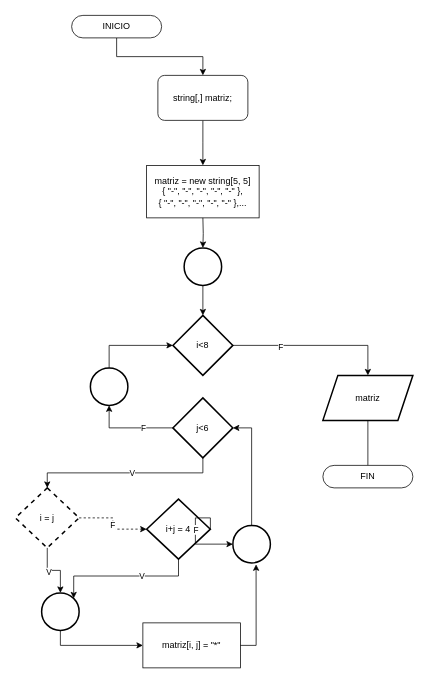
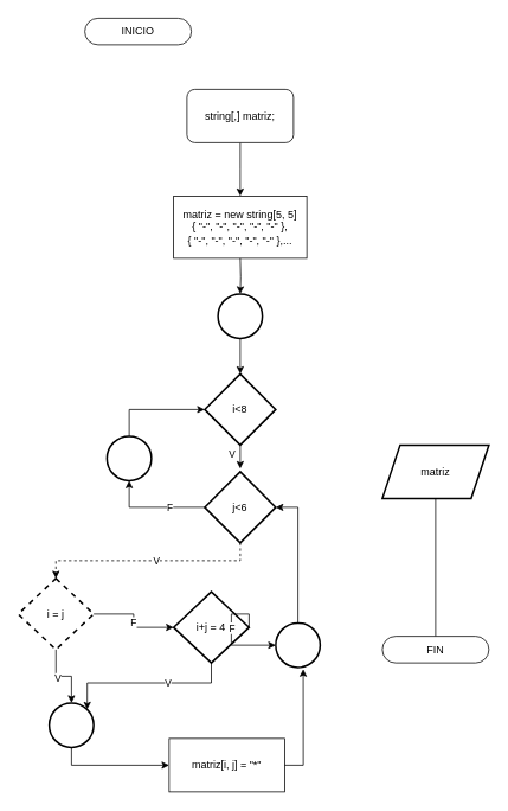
- <mxCell id="2" style="edgeStyle=orthogonalEdgeStyle;rounded=0;orthogonalLoop=1;jettySize=auto;html=1;exitX=0.5;exitY=1;exitDx=0;exitDy=0;entryX=0.5;entryY=0;entryDx=0;entryDy=0;" parent="1" source="3" target="5" edge="1"><mxGeometry relative="1" as="geometry" /></mxCell>
- <mxCell id="10" style="edgeStyle=orthogonalEdgeStyle;rounded=0;orthogonalLoop=1;jettySize=auto;html=1;exitX=1;exitY=0.5;exitDx=0;exitDy=0;entryX=0.5;entryY=0;entryDx=0;entryDy=0;" parent="1" source="12" target="24" edge="1"><mxGeometry relative="1" as="geometry" /></mxCell>
- <mxCell id="11" value="F" style="edgeLabel;html=1;align=center;verticalAlign=middle;resizable=0;points=[];" parent="10" vertex="1" connectable="0"><mxGeometry x="-0.429" y="-1" relative="1" as="geometry"><mxPoint as="offset" /></mxGeometry></mxCell>
+ <mxCell id="19" style="edgeStyle=orthogonalEdgeStyle;rounded=0;orthogonalLoop=1;jettySize=auto;html=1;exitX=0.5;exitY=1;exitDx=0;exitDy=0;entryX=0.5;entryY=-0.043;entryDx=0;entryDy=0;entryPerimeter=0;" parent="1" source="12" target="15" edge="1"><mxGeometry relative="1" as="geometry" /></mxCell>
+ <mxCell id="20" value="V" style="edgeLabel;html=1;align=center;verticalAlign=middle;resizable=0;points=[];" parent="19" vertex="1" connectable="0"><mxGeometry x="-0.214" y="-1" relative="1" as="geometry"><mxPoint x="-9" as="offset" /></mxGeometry></mxCell>
- <mxCell id="13" style="edgeStyle=orthogonalEdgeStyle;rounded=0;orthogonalLoop=1;jettySize=auto;html=1;exitX=0.5;exitY=1;exitDx=0;exitDy=0;entryX=0.5;entryY=0;entryDx=0;entryDy=0;" parent="1" source="15" target="18" edge="1"><mxGeometry relative="1" as="geometry" /></mxCell>
+ <mxCell id="13" style="edgeStyle=orthogonalEdgeStyle;rounded=0;orthogonalLoop=1;jettySize=auto;html=1;exitX=0.5;exitY=1;exitDx=0;exitDy=0;entryX=0.5;entryY=0;entryDx=0;entryDy=0;dashed=1;" parent="1" source="15" target="18" edge="1"><mxGeometry relative="1" as="geometry" /></mxCell>
- <mxCell id="28" value="FIN" style="rounded=1;whiteSpace=wrap;html=1;arcSize=50;" parent="1" vertex="1"><mxGeometry x="430" y="620" width="120" height="30" as="geometry" /></mxCell>
+ <mxCell id="28" value="FIN" style="rounded=1;whiteSpace=wrap;html=1;arcSize=50;" parent="1" vertex="1"><mxGeometry x="430" y="715" width="120" height="30" as="geometry" /></mxCell>
- <mxCell id="16" style="edgeStyle=orthogonalEdgeStyle;rounded=0;orthogonalLoop=1;jettySize=auto;html=1;exitX=1;exitY=0.5;exitDx=0;exitDy=0;entryX=0;entryY=0.5;entryDx=0;entryDy=0;dashed=1;" edge="1" parent="1" source="18" target="29"><mxGeometry relative="1" as="geometry" /></mxCell>
+ <mxCell id="16" style="edgeStyle=orthogonalEdgeStyle;rounded=0;orthogonalLoop=1;jettySize=auto;html=1;exitX=1;exitY=0.5;exitDx=0;exitDy=0;entryX=0;entryY=0.5;entryDx=0;entryDy=0;" edge="1" parent="1" source="18" target="29"><mxGeometry relative="1" as="geometry" /></mxCell>
